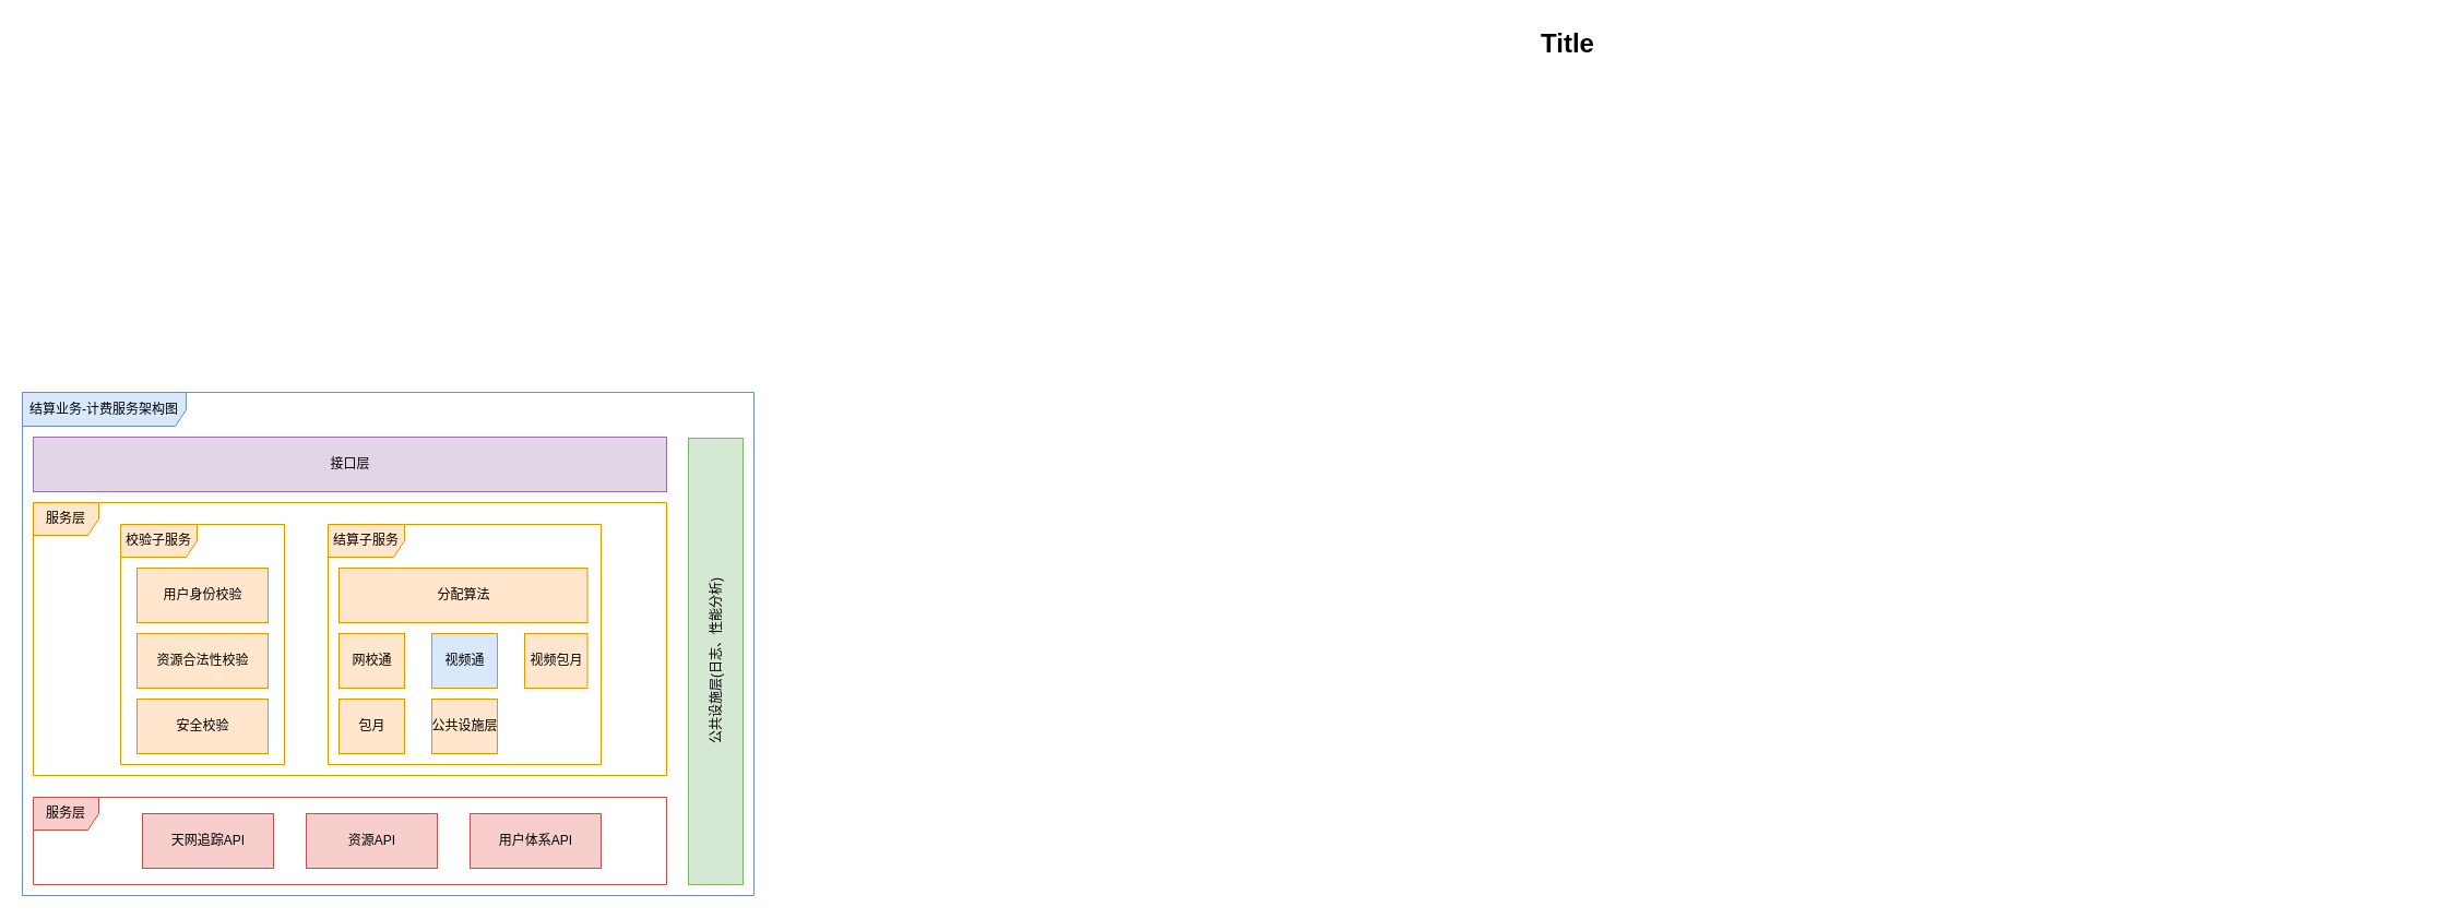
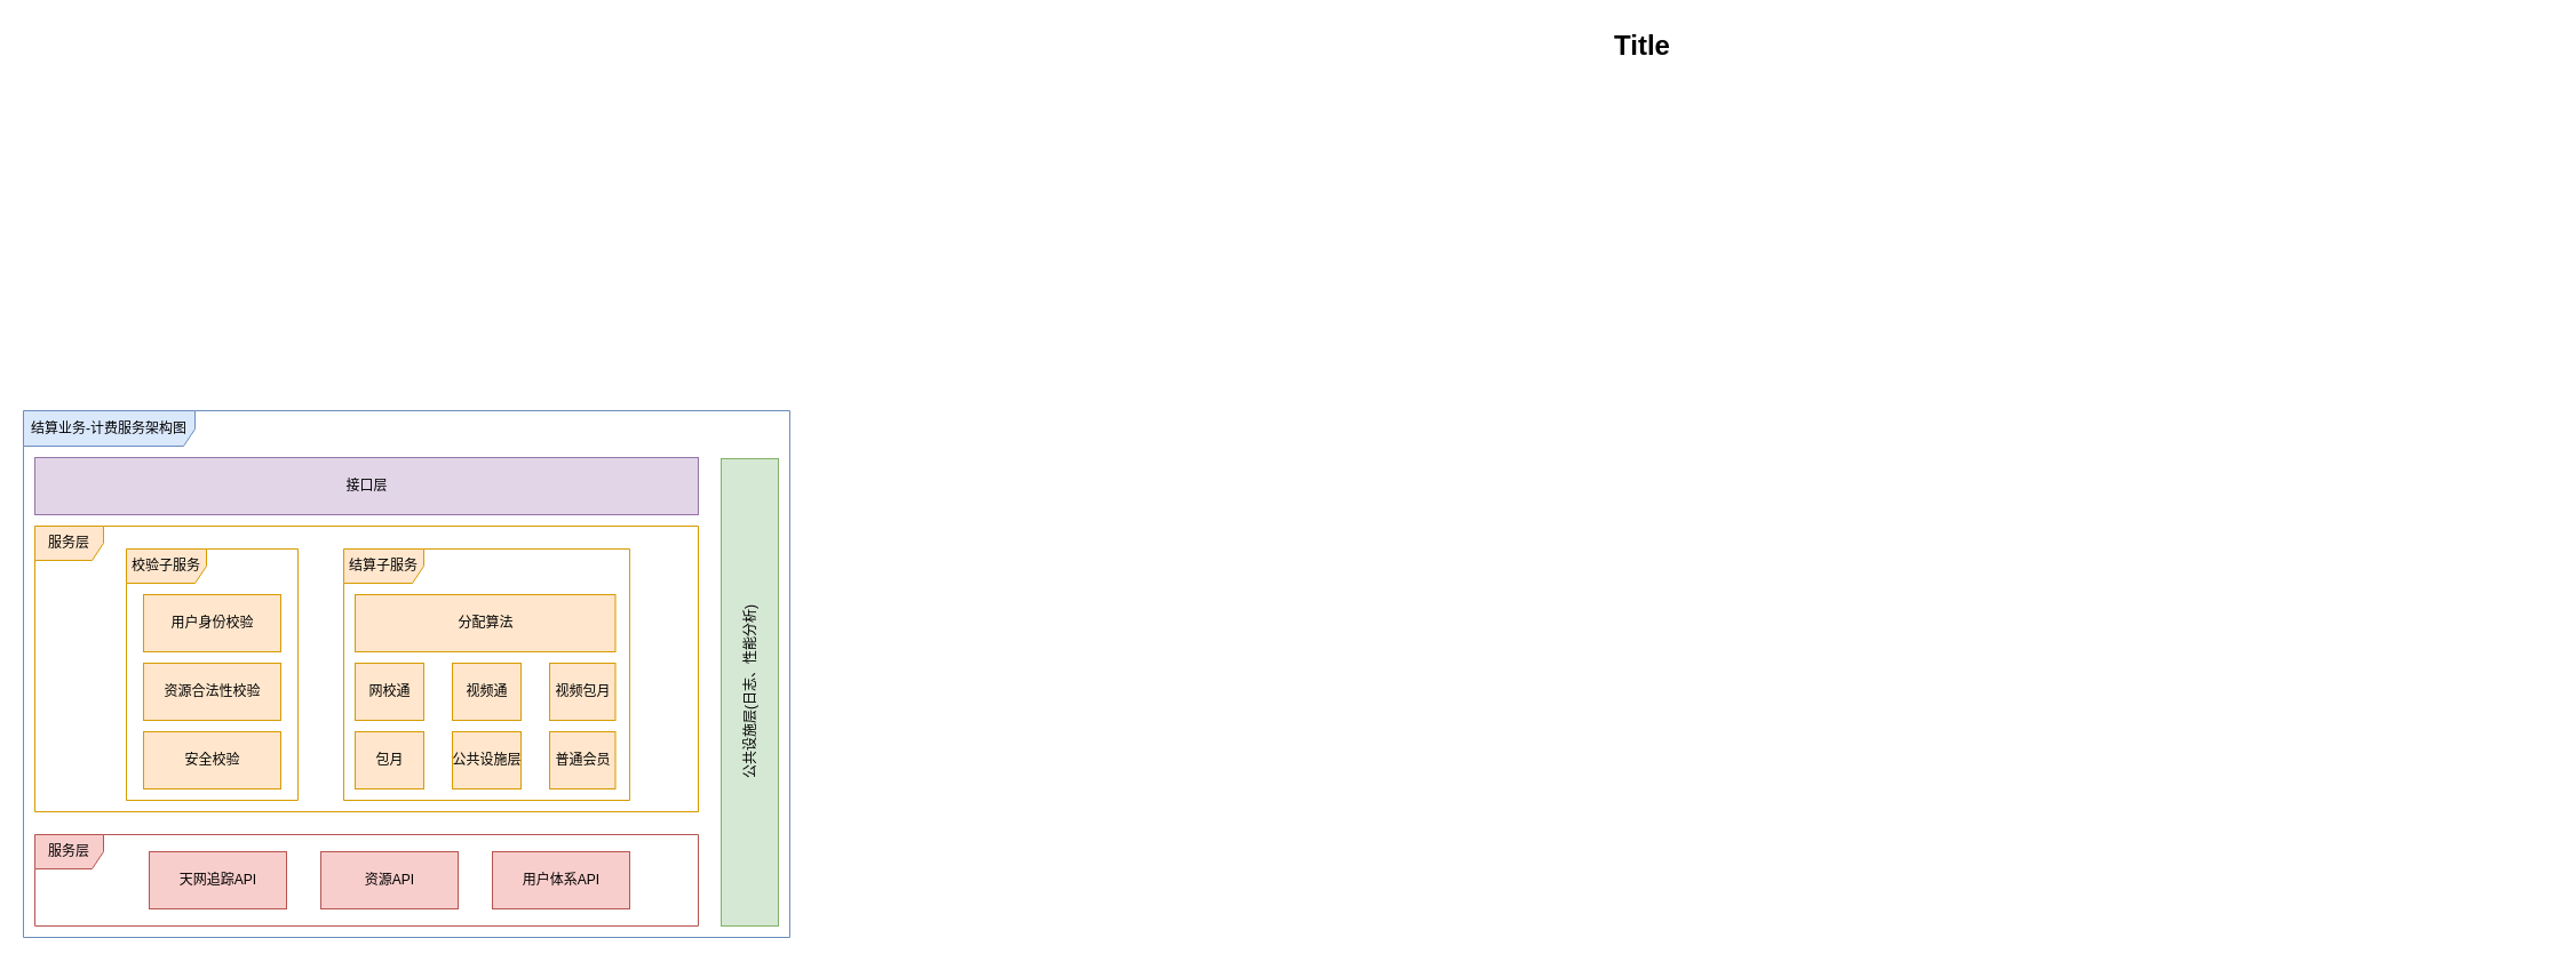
- <mxCell id="18" value="视频通" style="html=1;fillColor=#dae8fc;strokeColor=#d79b00;" vertex="1" parent="1"><mxGeometry x="395" y="580" width="60" height="50" as="geometry" /></mxCell>
+ <mxCell id="18" value="视频通" style="html=1;fillColor=#ffe6cc;strokeColor=#d79b00;" vertex="1" parent="1"><mxGeometry x="395" y="580" width="60" height="50" as="geometry" /></mxCell>
+ <mxCell id="21" value="普通会员" style="html=1;fillColor=#ffe6cc;strokeColor=#d79b00;" vertex="1" parent="1"><mxGeometry x="480" y="640" width="57.5" height="50" as="geometry" /></mxCell>
